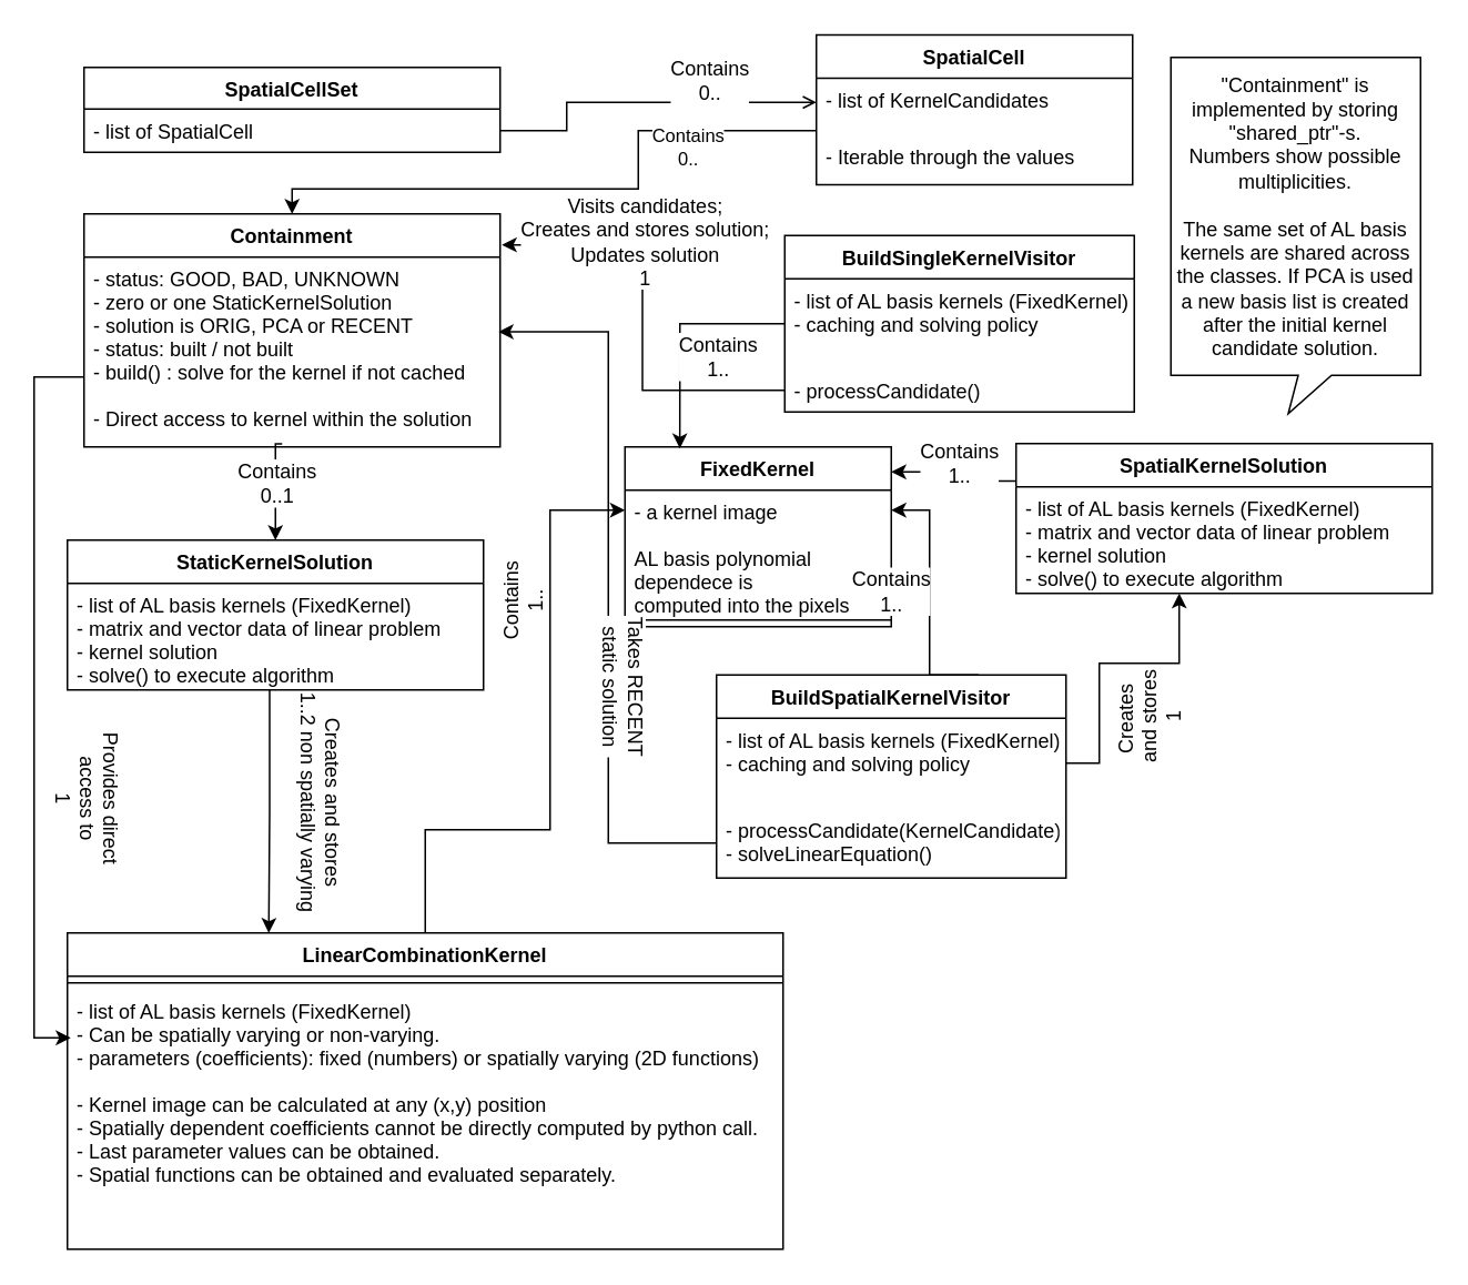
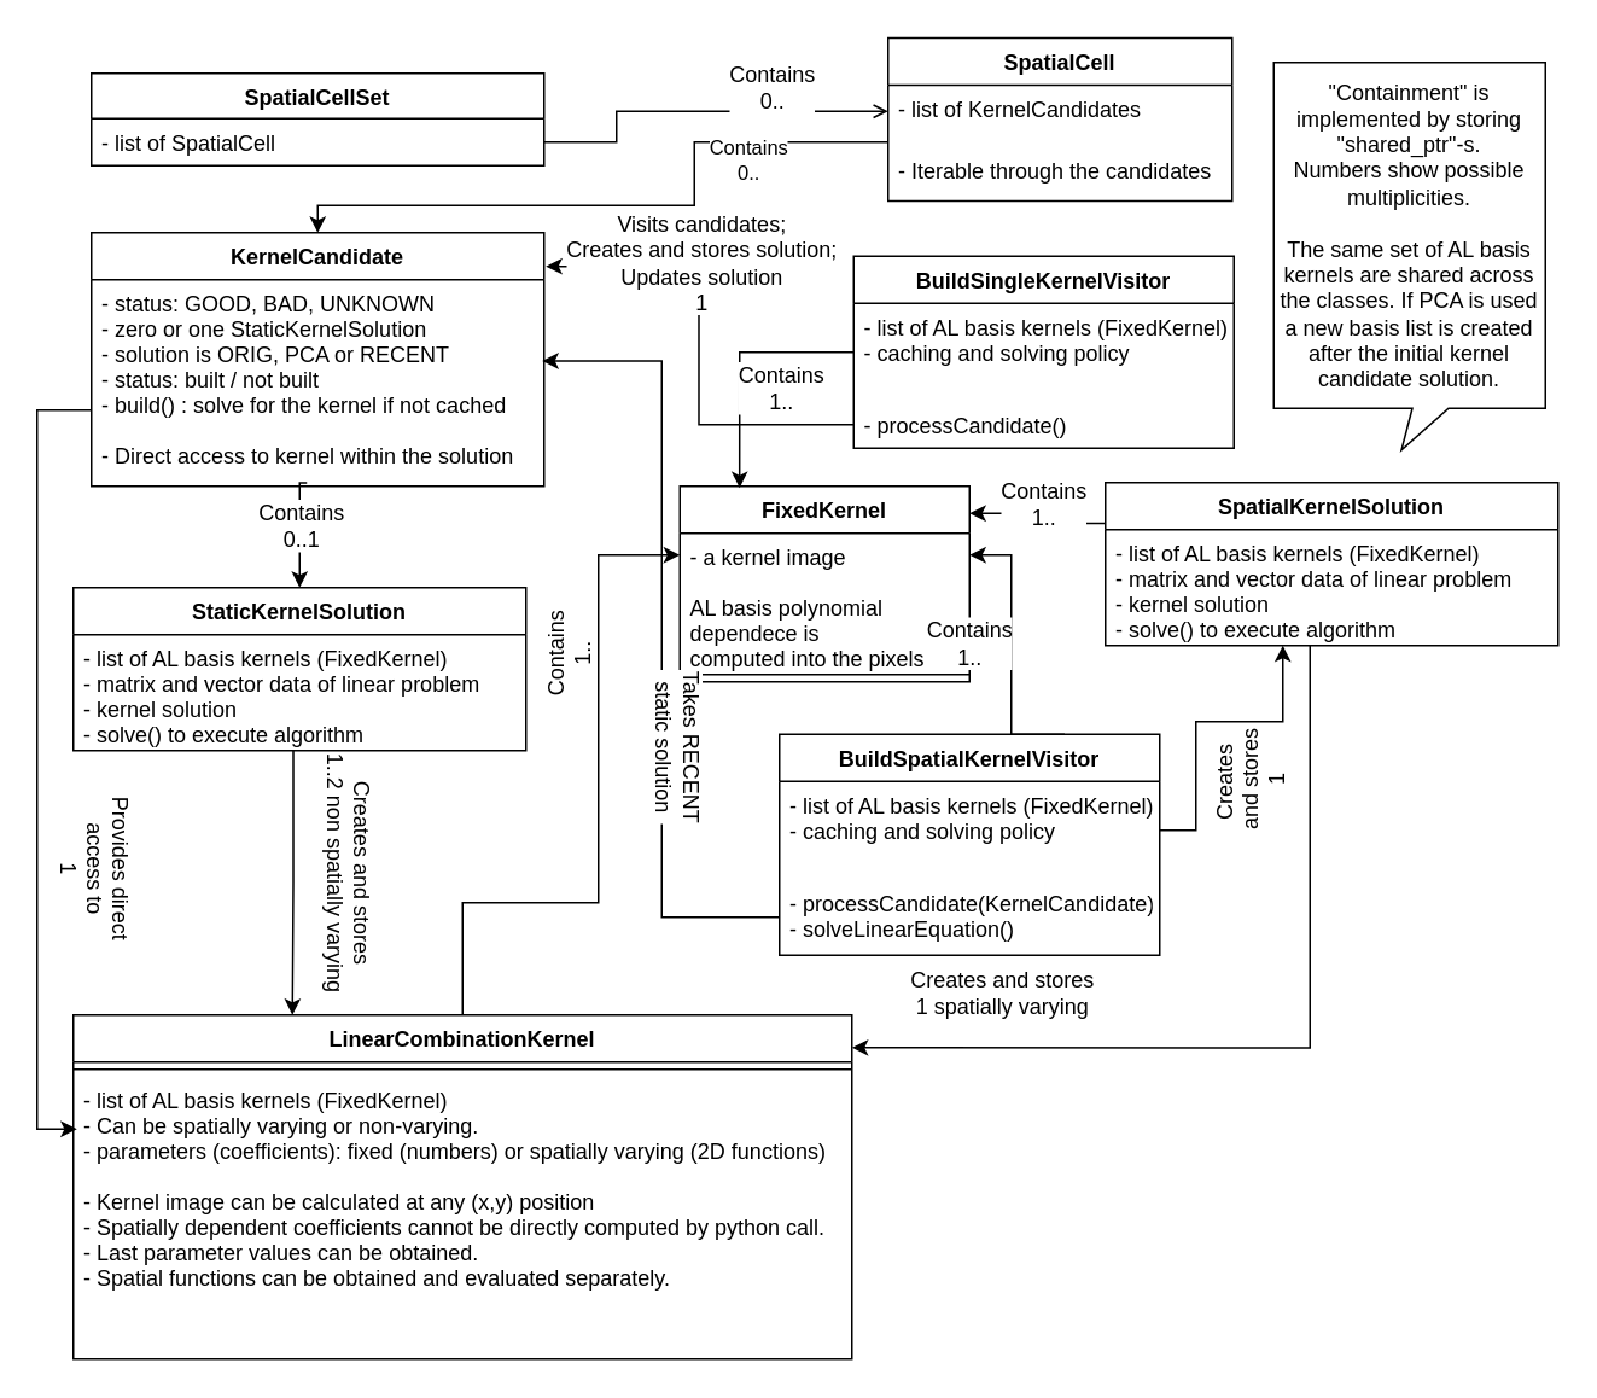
- <mxCell id="14" value="- Iterable through the values&#10;" style="text;strokeColor=none;fillColor=none;align=left;verticalAlign=top;spacingLeft=4;spacingRight=4;overflow=hidden;rotatable=0;points=[[0,0.5],[1,0.5]];portConstraint=eastwest;" parent="12" vertex="1"><mxGeometry y="60" width="190" height="30" as="geometry" /></mxCell>
+ <mxCell id="14" value="- Iterable through the candidates&#10;" style="text;strokeColor=none;fillColor=none;align=left;verticalAlign=top;spacingLeft=4;spacingRight=4;overflow=hidden;rotatable=0;points=[[0,0.5],[1,0.5]];portConstraint=eastwest;" parent="12" vertex="1"><mxGeometry y="60" width="190" height="30" as="geometry" /></mxCell>
- <mxCell id="4" value="Containment" style="swimlane;fontStyle=1;align=center;verticalAlign=top;childLayout=stackLayout;horizontal=1;startSize=26;horizontalStack=0;resizeParent=1;resizeParentMax=0;resizeLast=0;collapsible=1;marginBottom=0;" parent="1" vertex="1"><mxGeometry x="50" y="128" width="250" height="140" as="geometry" /></mxCell>
+ <mxCell id="4" value="KernelCandidate" style="swimlane;fontStyle=1;align=center;verticalAlign=top;childLayout=stackLayout;horizontal=1;startSize=26;horizontalStack=0;resizeParent=1;resizeParentMax=0;resizeLast=0;collapsible=1;marginBottom=0;" parent="1" vertex="1"><mxGeometry x="50" y="128" width="250" height="140" as="geometry" /></mxCell>
+ <mxCell id="30" value="Creates and stores&lt;br&gt;1 spatially varying&lt;br style=&quot;font-size: 12px&quot;&gt;" style="edgeStyle=orthogonalEdgeStyle;rounded=0;orthogonalLoop=1;jettySize=auto;html=1;entryX=1;entryY=0.095;entryDx=0;entryDy=0;fontSize=12;entryPerimeter=0;" parent="1" source="33" target="6" edge="1"><mxGeometry x="0.65" y="-30" relative="1" as="geometry"><mxPoint as="offset" /><Array as="points"><mxPoint x="723" y="578" /></Array></mxGeometry></mxCell>
